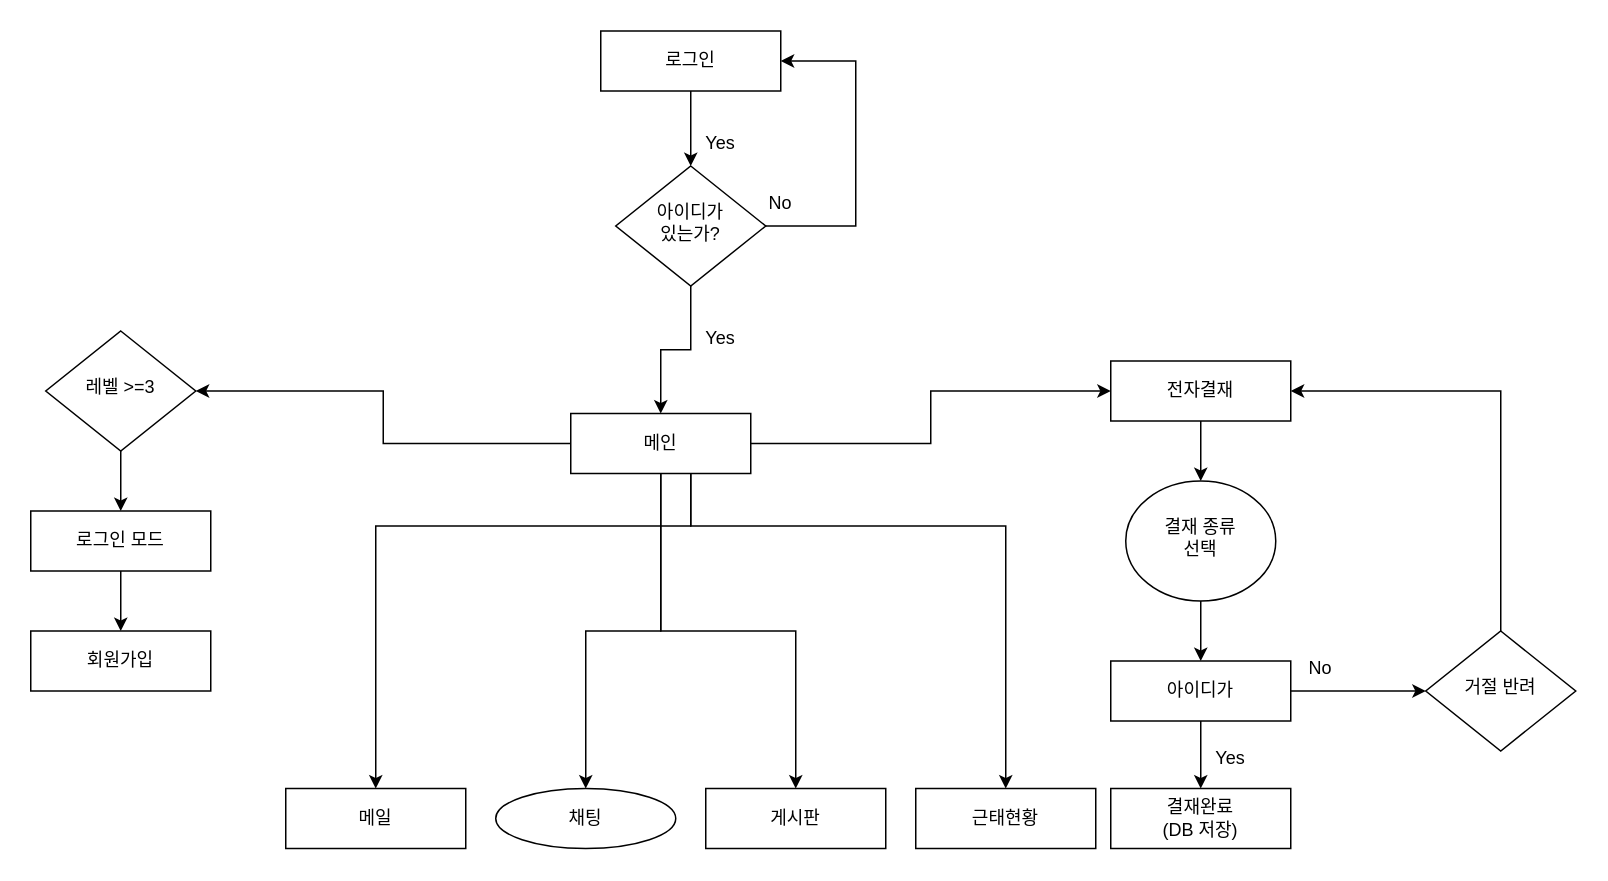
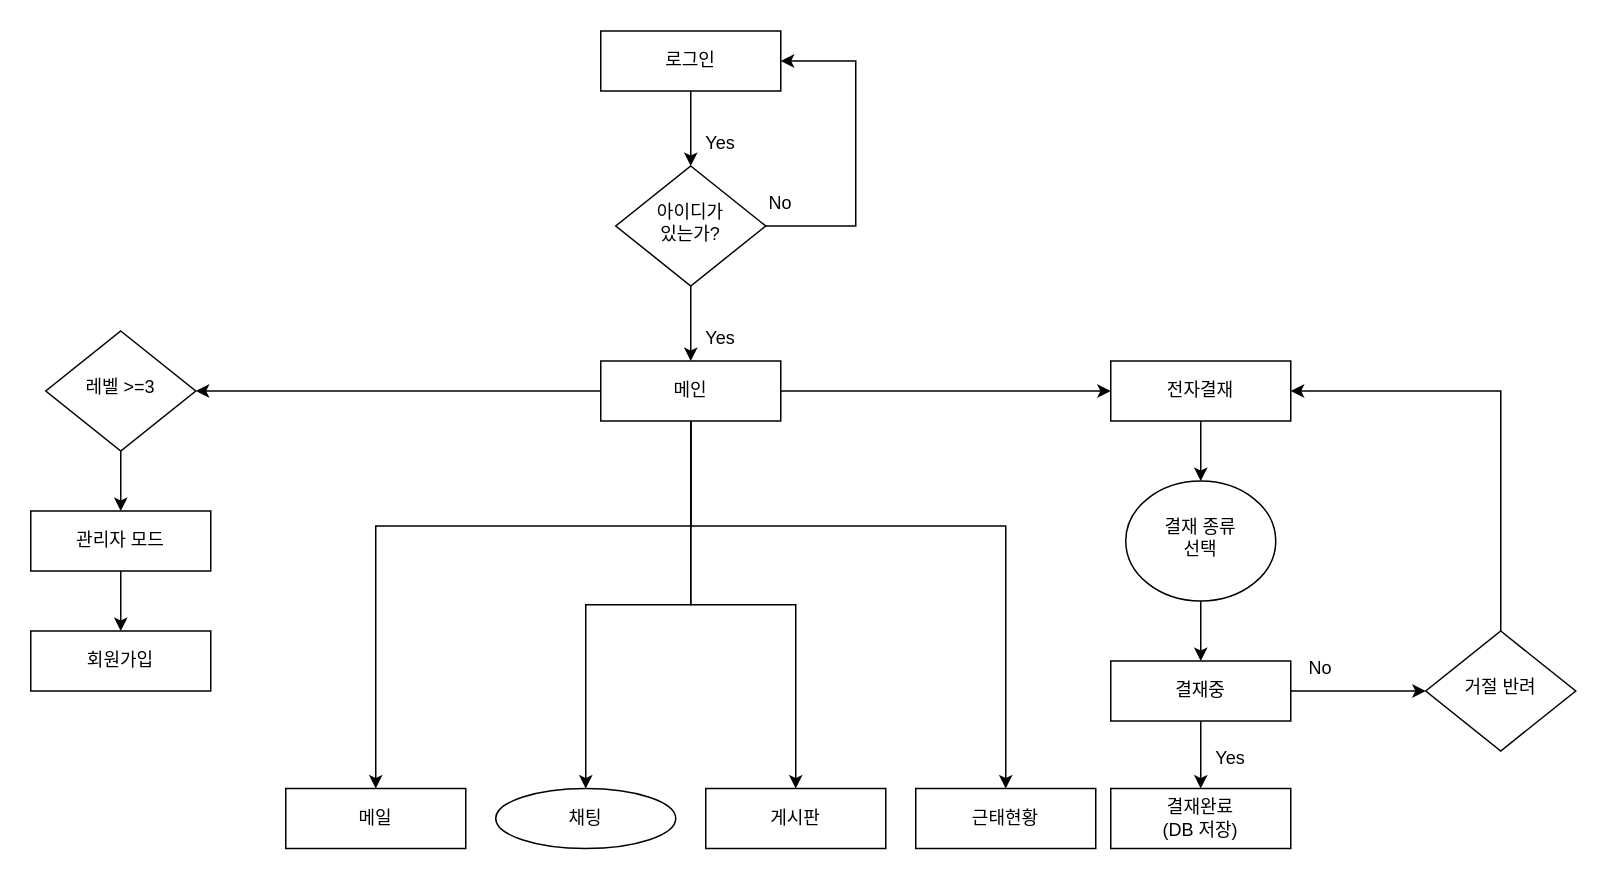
- <mxCell id="15" value="메인" style="rounded=1;whiteSpace=wrap;html=1;fontSize=12;glass=0;strokeWidth=1;shadow=0;arcSize=0;" vertex="1" parent="1"><mxGeometry x="380" y="275" width="120" height="40" as="geometry" /></mxCell>
+ <mxCell id="15" value="메인" style="rounded=1;whiteSpace=wrap;html=1;fontSize=12;glass=0;strokeWidth=1;shadow=0;arcSize=0;" vertex="1" parent="1"><mxGeometry x="400" y="240" width="120" height="40" as="geometry" /></mxCell>
- <mxCell id="19" value="로그인 모드" style="rounded=1;whiteSpace=wrap;html=1;fontSize=12;glass=0;strokeWidth=1;shadow=0;arcSize=0;" vertex="1" parent="1"><mxGeometry x="20" y="340" width="120" height="40" as="geometry" /></mxCell>
+ <mxCell id="19" value="관리자 모드" style="rounded=1;whiteSpace=wrap;html=1;fontSize=12;glass=0;strokeWidth=1;shadow=0;arcSize=0;" vertex="1" parent="1"><mxGeometry x="20" y="340" width="120" height="40" as="geometry" /></mxCell>
- <mxCell id="32" value="아이디가" style="rounded=1;whiteSpace=wrap;html=1;fontSize=12;glass=0;strokeWidth=1;shadow=0;arcSize=0;" vertex="1" parent="1"><mxGeometry x="740" y="440" width="120" height="40" as="geometry" /></mxCell>
+ <mxCell id="32" value="결재중" style="rounded=1;whiteSpace=wrap;html=1;fontSize=12;glass=0;strokeWidth=1;shadow=0;arcSize=0;" vertex="1" parent="1"><mxGeometry x="740" y="440" width="120" height="40" as="geometry" /></mxCell>
